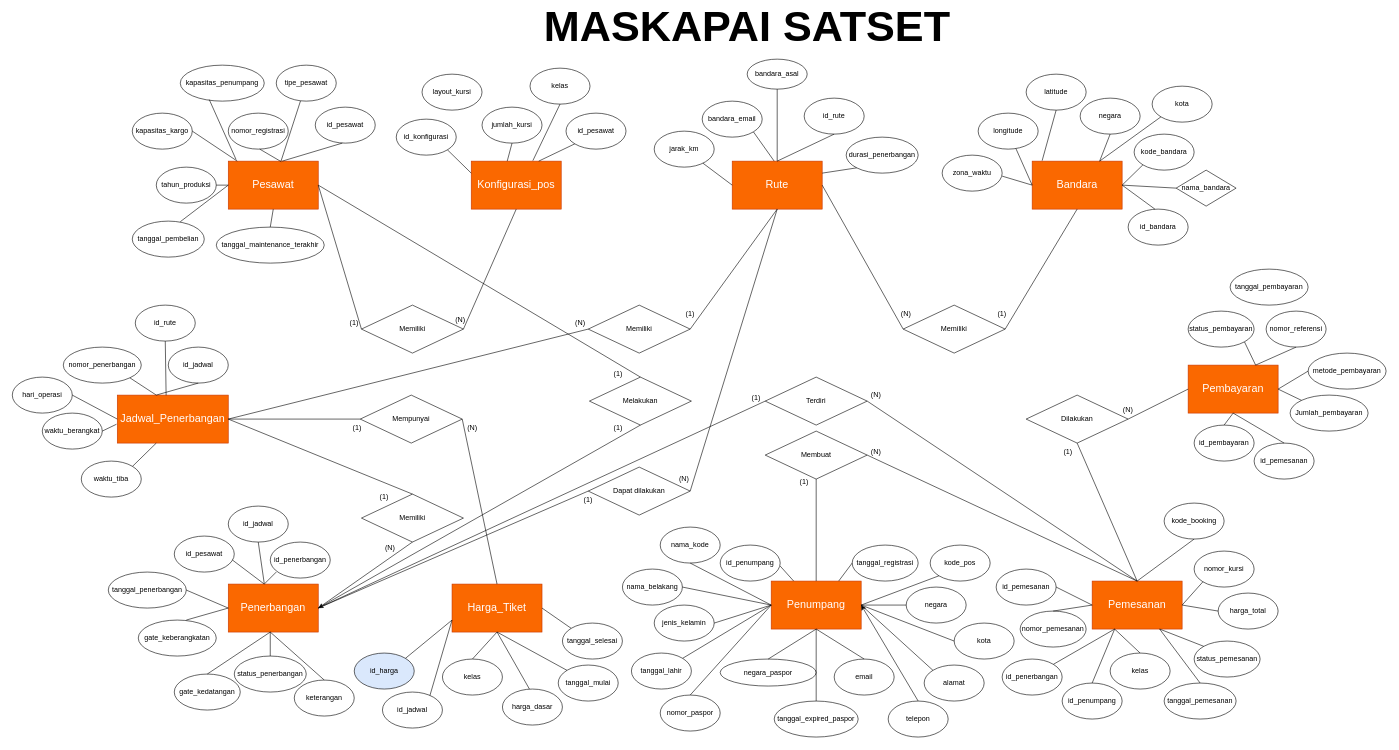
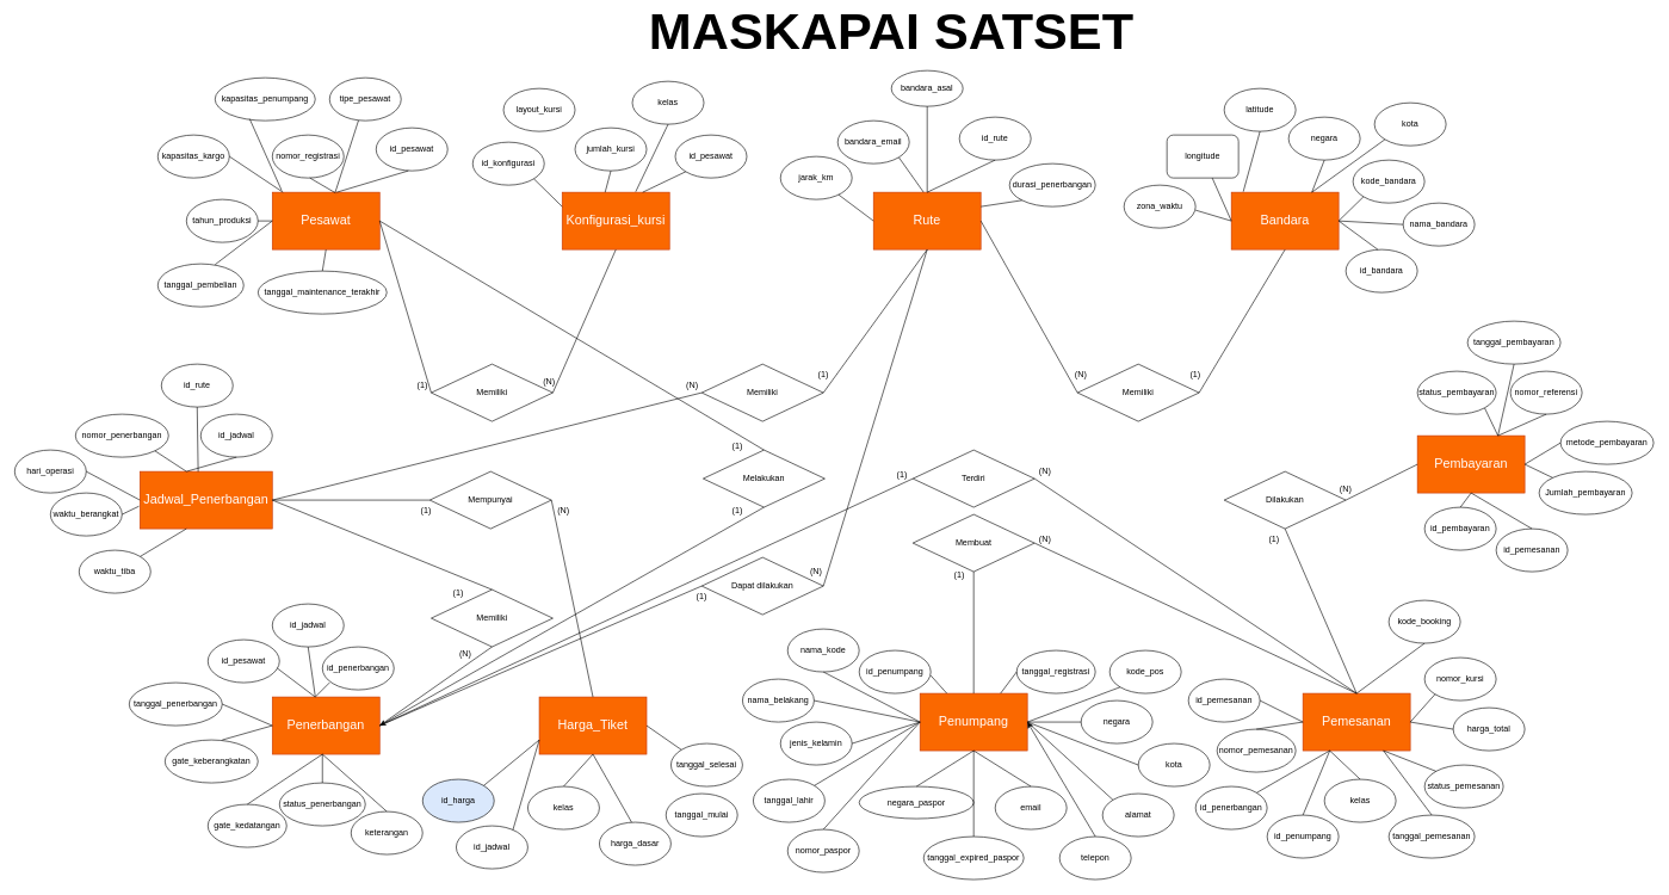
- <mxCell id="32" value="longitude" style="ellipse;whiteSpace=wrap;html=1;" parent="1" vertex="1"><mxGeometry x="1630" y="180" width="100" height="60" as="geometry" /></mxCell>
+ <mxCell id="32" value="longitude" style="whiteSpace=wrap;html=1;rounded=1;" parent="1" vertex="1"><mxGeometry x="1630" y="180" width="100" height="60" as="geometry" /></mxCell>
- <mxCell id="20" value="&lt;font style=&quot;font-size: 18px;&quot; color=&quot;#ffffff&quot;&gt;Konfigurasi_pos&lt;/font&gt;" style="rounded=0;whiteSpace=wrap;html=1;labelBackgroundColor=none;fillColor=#fa6800;strokeColor=#C73500;fontColor=#000000;" parent="1" vertex="1"><mxGeometry x="785" y="260" width="150" height="80" as="geometry" /></mxCell>
+ <mxCell id="20" value="&lt;font style=&quot;font-size: 18px;&quot; color=&quot;#ffffff&quot;&gt;Konfigurasi_kursi&lt;/font&gt;" style="rounded=0;whiteSpace=wrap;html=1;labelBackgroundColor=none;fillColor=#fa6800;strokeColor=#C73500;fontColor=#000000;" parent="1" vertex="1"><mxGeometry x="785" y="260" width="150" height="80" as="geometry" /></mxCell>
- <mxCell id="36" value="nama_bandara" style="rhombus;whiteSpace=wrap;html=1;" parent="1" vertex="1"><mxGeometry x="1960" y="275" width="100" height="60" as="geometry" /></mxCell>
+ <mxCell id="36" value="nama_bandara" style="ellipse;whiteSpace=wrap;html=1;" parent="1" vertex="1"><mxGeometry x="1960" y="275" width="100" height="60" as="geometry" /></mxCell>
+ <mxCell id="163" value="" style="endArrow=none;html=1;rounded=0;entryX=0.5;entryY=1;entryDx=0;entryDy=0;exitX=0.75;exitY=0;exitDx=0;exitDy=0;" parent="1" source="154" target="156" edge="1"><mxGeometry width="50" height="50" relative="1" as="geometry"><mxPoint x="2065" y="610" as="sourcePoint" /><mxPoint x="2050" y="580" as="targetPoint" /></mxGeometry></mxCell>
- <mxCell id="64" value="waktu_tiba" style="ellipse;whiteSpace=wrap;html=1;" parent="1" vertex="1"><mxGeometry x="135" y="760" width="100" height="60" as="geometry" /></mxCell>
+ <mxCell id="64" value="waktu_tiba" style="ellipse;whiteSpace=wrap;html=1;" parent="1" vertex="1"><mxGeometry x="110" y="760" width="100" height="60" as="geometry" /></mxCell>
- <mxCell id="99" value="" style="endArrow=none;html=1;rounded=0;exitX=0;exitY=0;exitDx=0;exitDy=0;entryX=0.5;entryY=1;entryDx=0;entryDy=0;" parent="1" source="94" target="88" edge="1"><mxGeometry width="50" height="50" relative="1" as="geometry"><mxPoint x="937" y="1120" as="sourcePoint" /><mxPoint x="887" y="1020" as="targetPoint" /></mxGeometry></mxCell>
